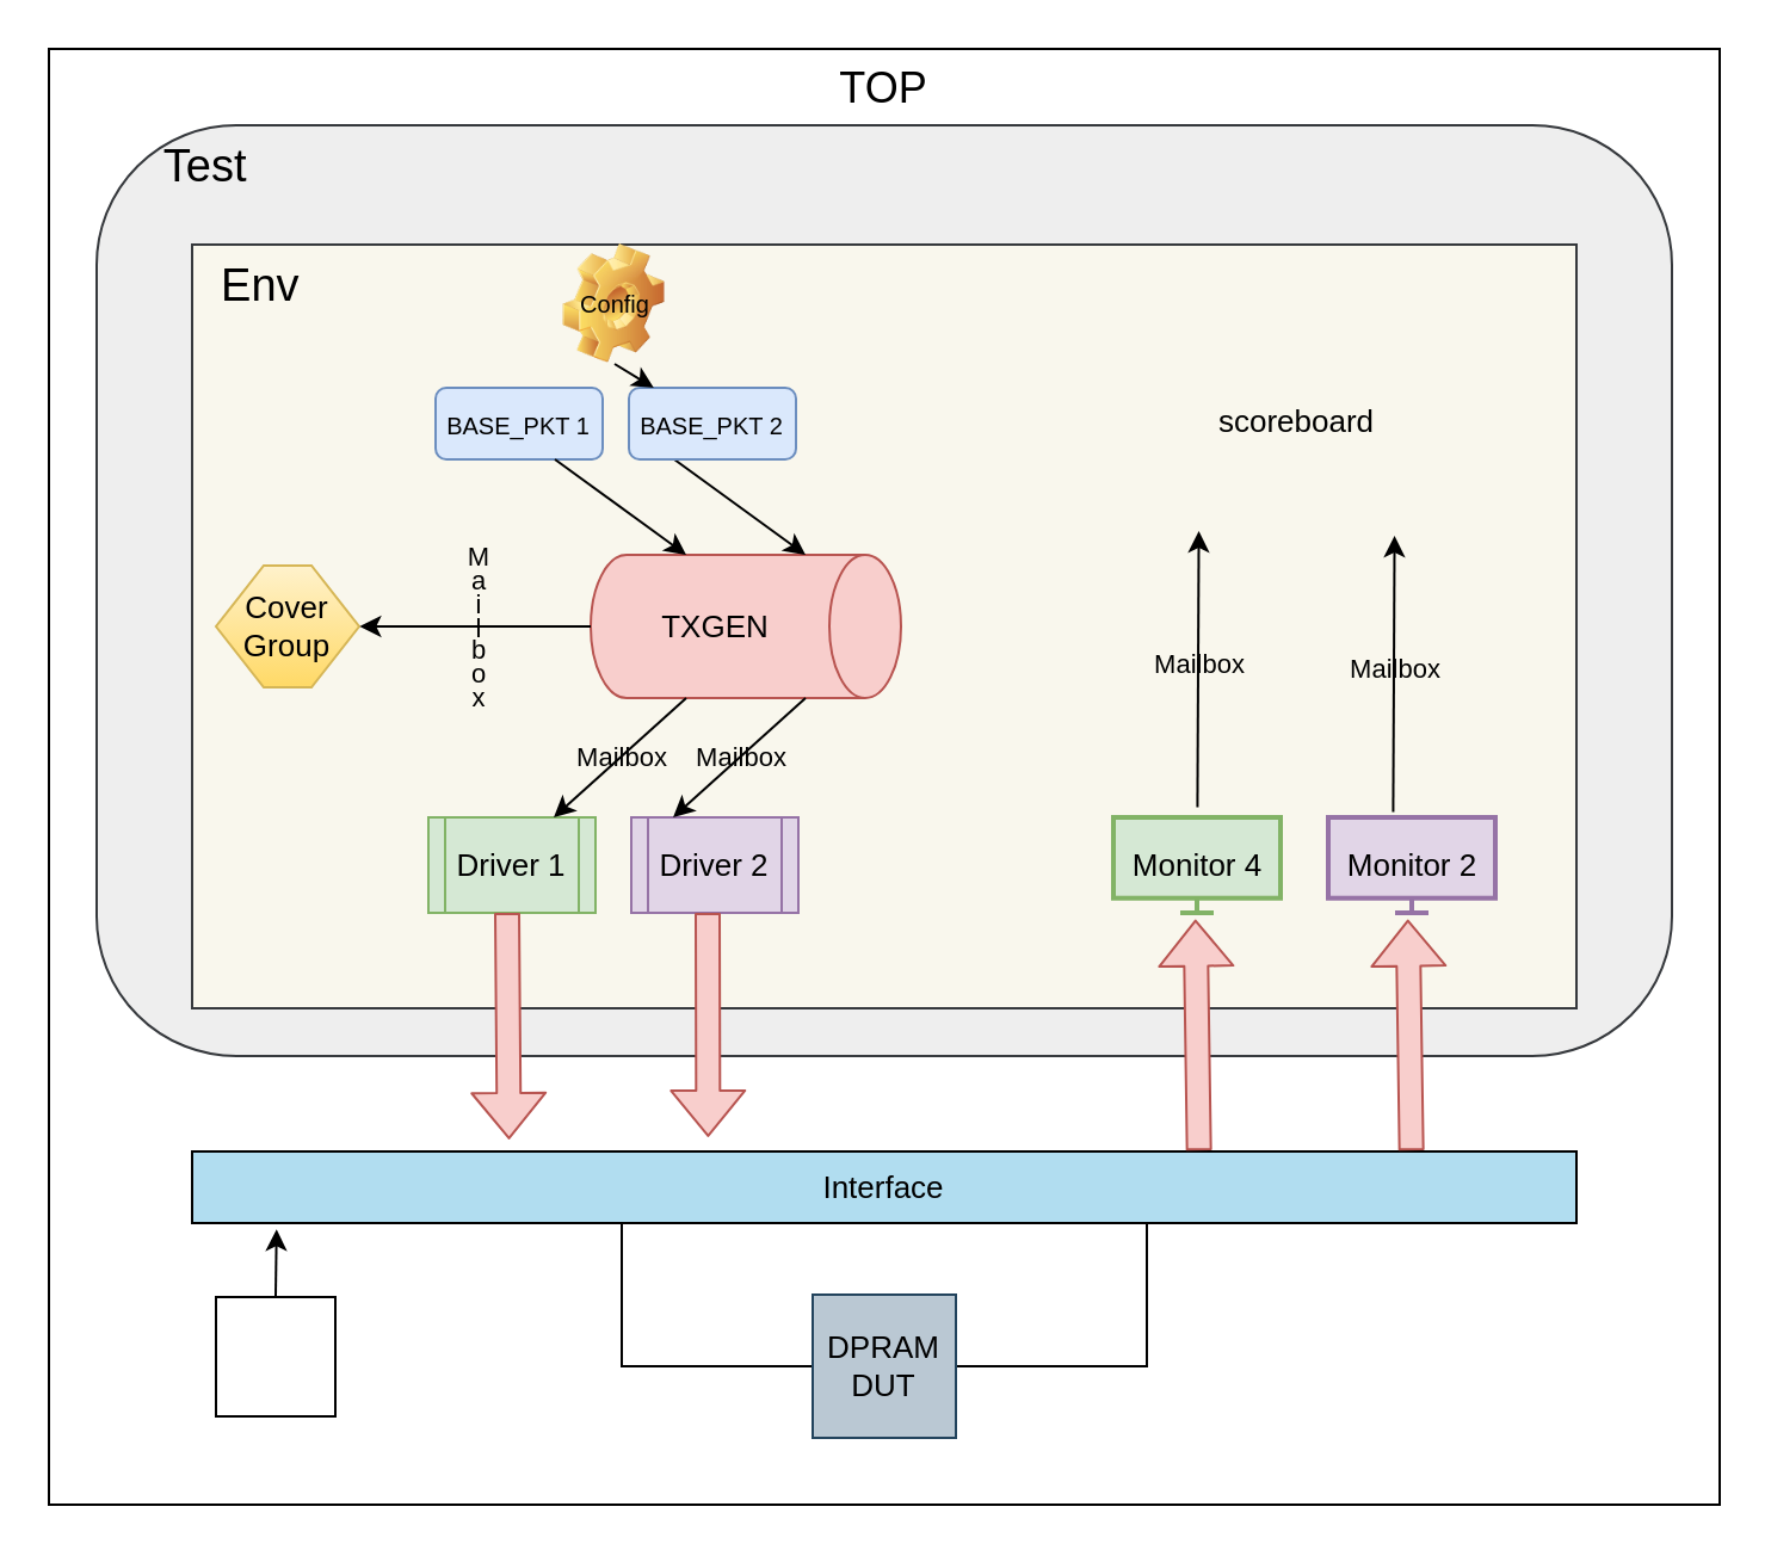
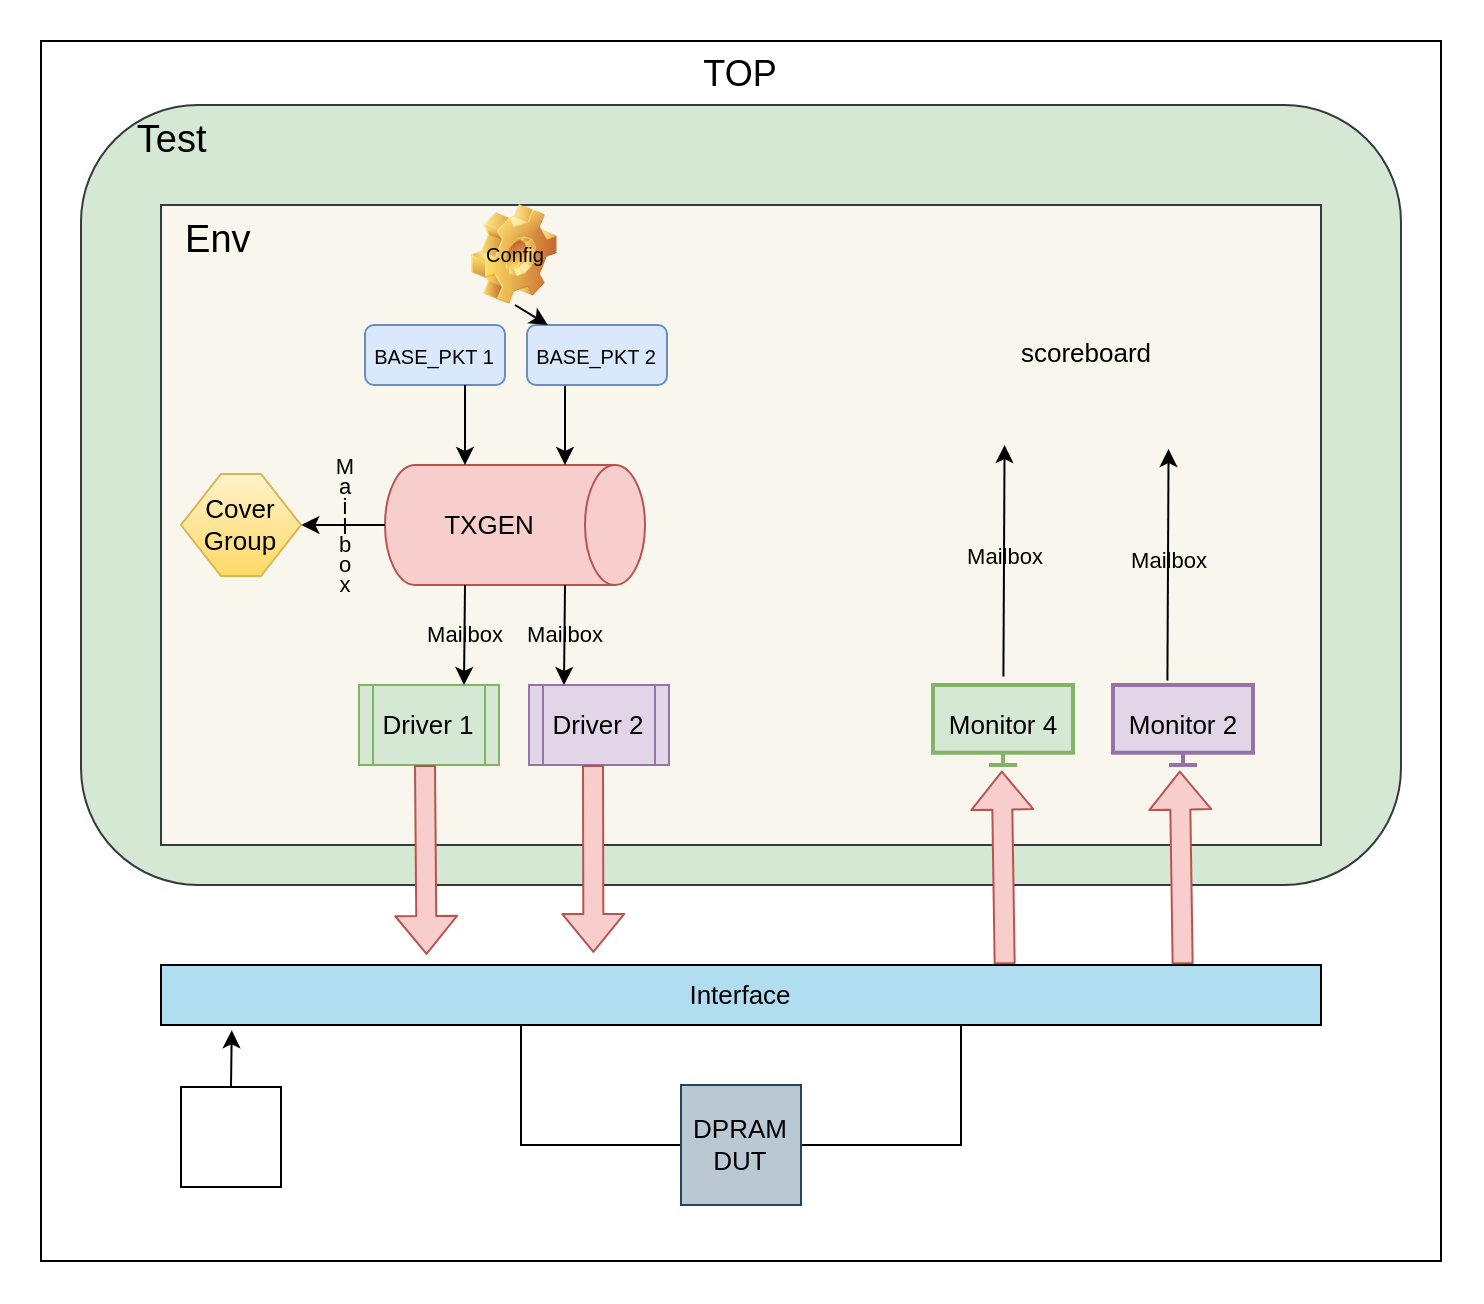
- <mxCell id="4" value="&amp;nbsp; &amp;nbsp; &amp;nbsp;Test" style="rounded=1;whiteSpace=wrap;html=1;verticalAlign=top;align=left;fontSize=19;fillColor=#eeeeee;strokeColor=#36393d;" parent="1" vertex="1"><mxGeometry x="40" y="52" width="660" height="390" as="geometry" /></mxCell>
+ <mxCell id="4" value="&amp;nbsp; &amp;nbsp; &amp;nbsp;Test" style="rounded=1;whiteSpace=wrap;html=1;verticalAlign=top;align=left;fontSize=19;fillColor=#d5e8d4;strokeColor=#36393d;" parent="1" vertex="1"><mxGeometry x="40" y="52" width="660" height="390" as="geometry" /></mxCell>
- <mxCell id="8" value="TXGEN" style="shape=cylinder3;whiteSpace=wrap;html=1;boundedLbl=1;backgroundOutline=1;size=15;labelBackgroundColor=none;fontSize=13;align=center;direction=south;fillColor=#f8cecc;strokeColor=#b85450;" parent="1" vertex="1"><mxGeometry x="247" y="232" width="130" height="60" as="geometry" /></mxCell>
+ <mxCell id="8" value="TXGEN" style="shape=cylinder3;whiteSpace=wrap;html=1;boundedLbl=1;backgroundOutline=1;size=15;labelBackgroundColor=none;fontSize=13;align=center;direction=south;fillColor=#f8cecc;strokeColor=#b85450;" parent="1" vertex="1"><mxGeometry x="192" y="232" width="130" height="60" as="geometry" /></mxCell>
